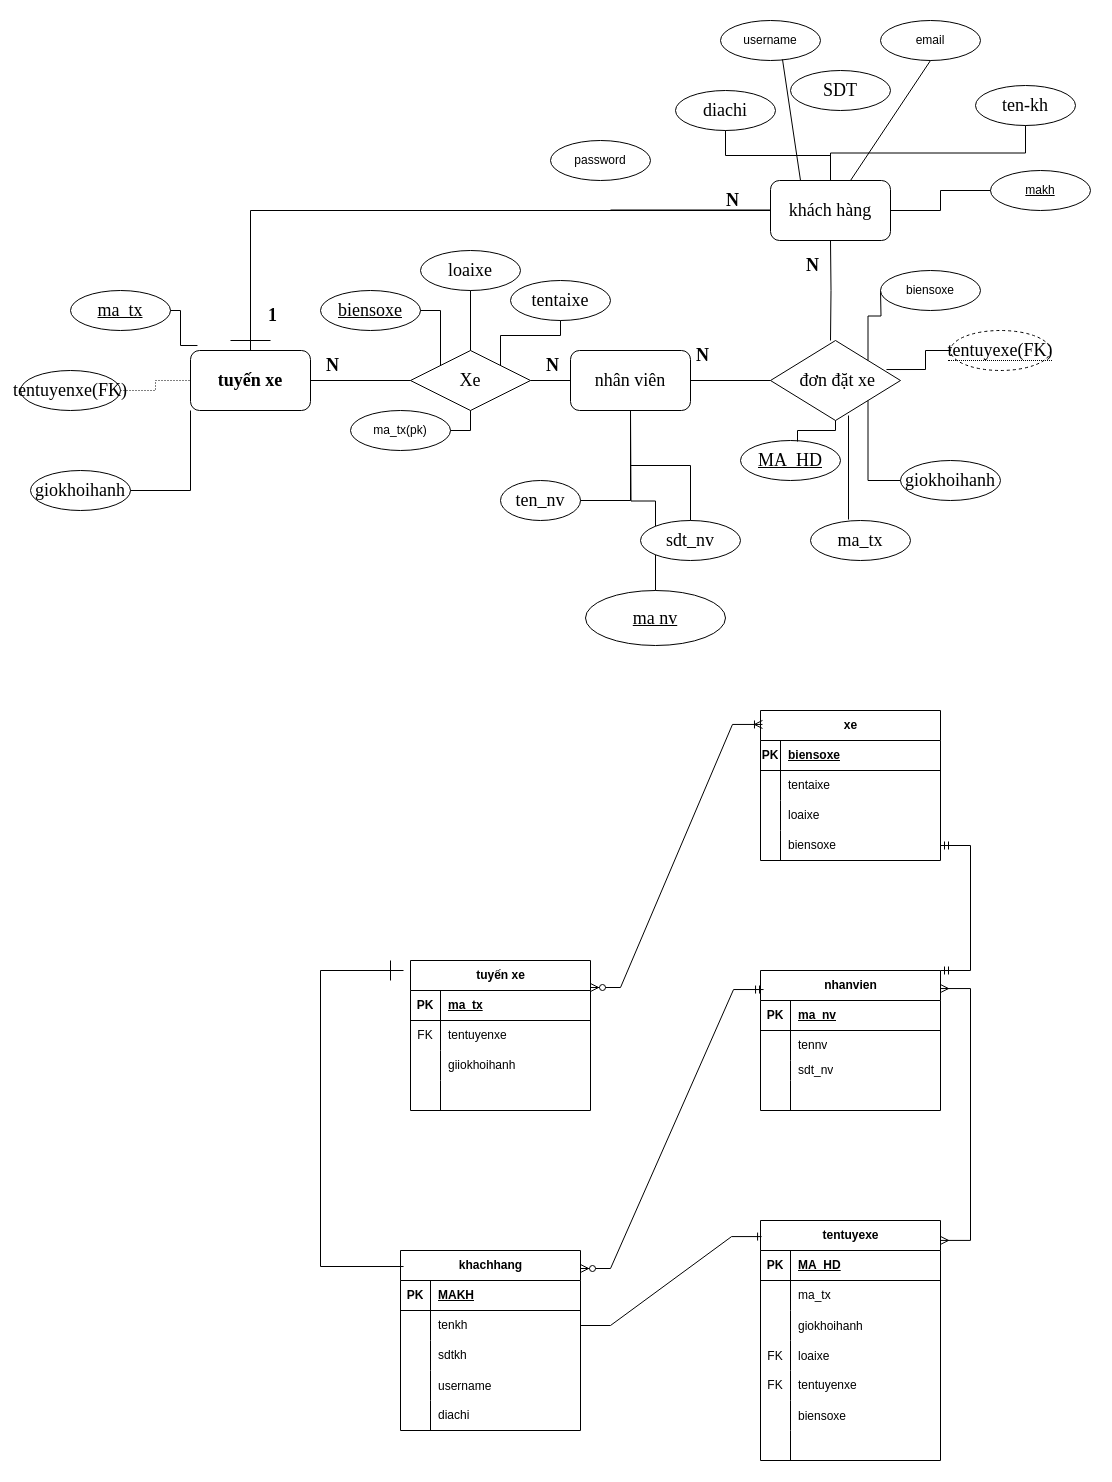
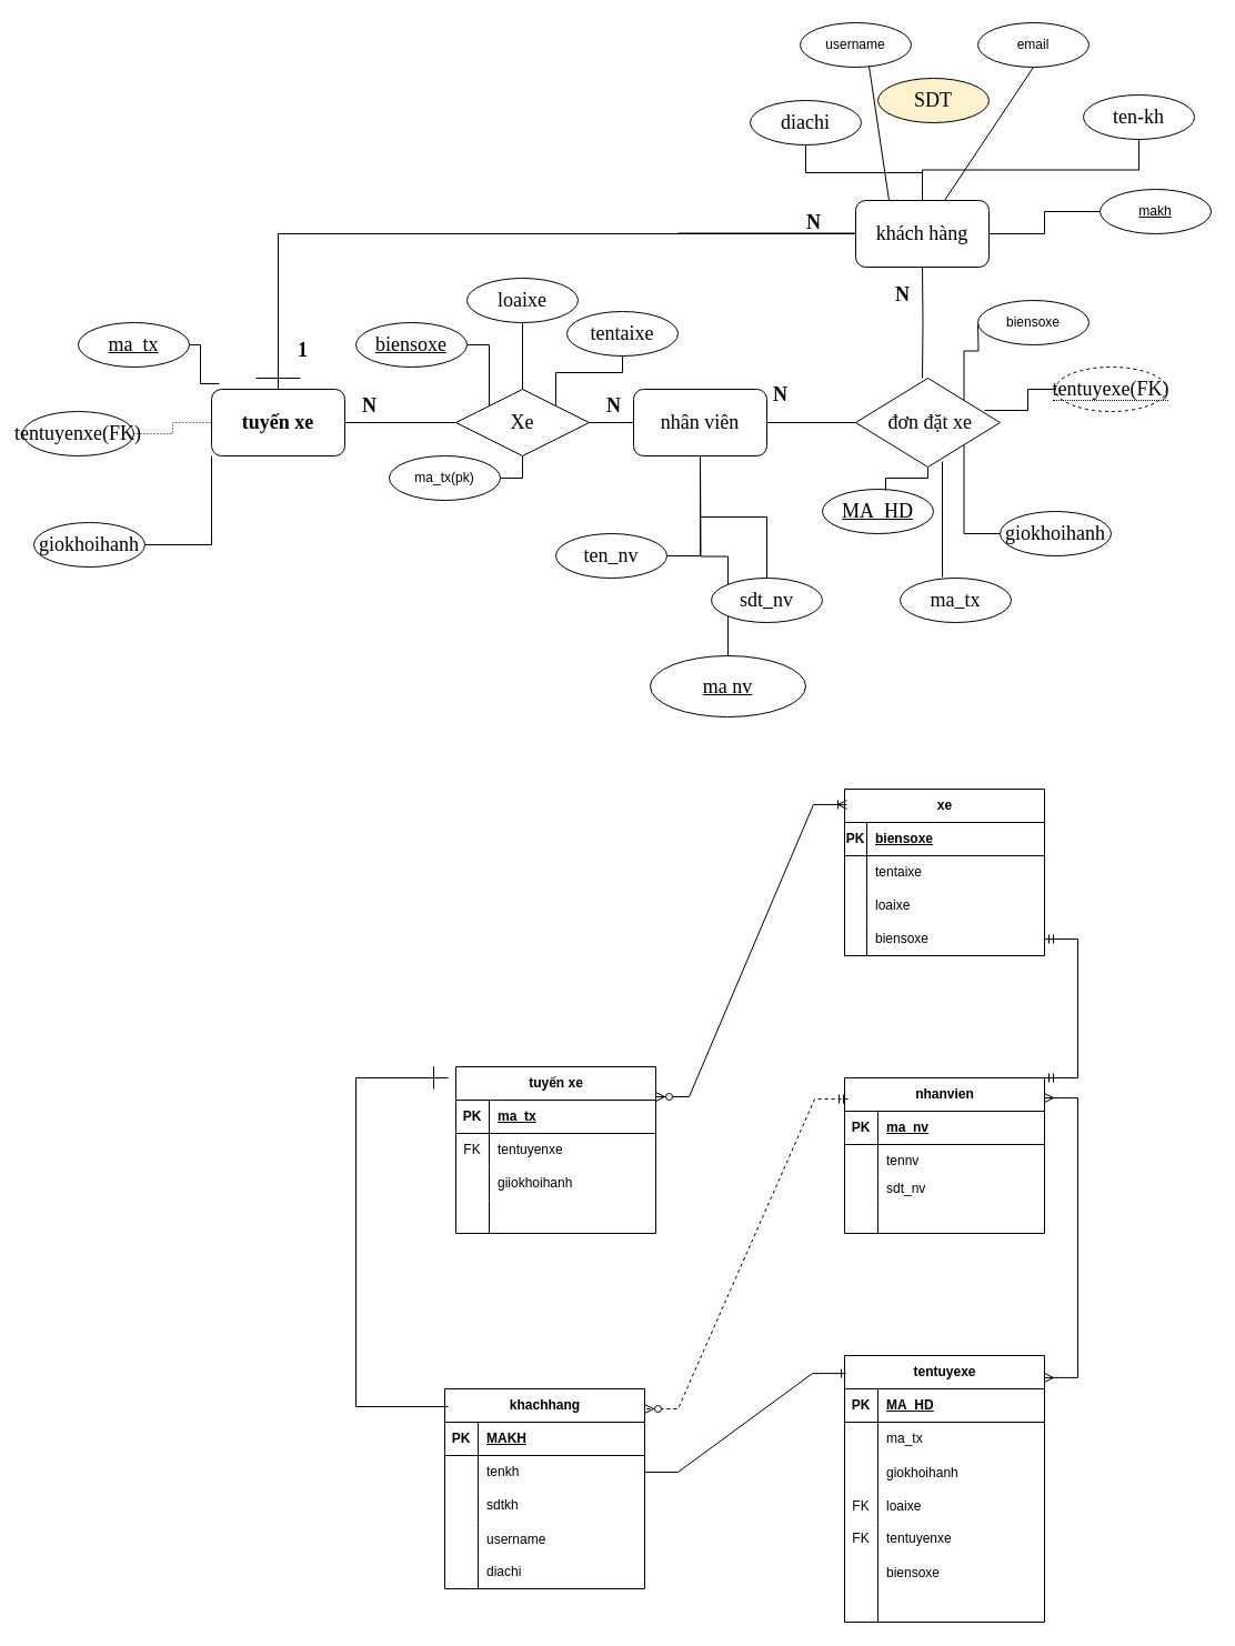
- <mxCell id="5" value="&lt;span style=&quot;font-size: 18px;&quot;&gt;SDT&lt;/span&gt;" style="ellipse;whiteSpace=wrap;html=1;align=center;fontFamily=Times New Roman;fontSize=18;" parent="1" vertex="1"><mxGeometry x="790" y="70" width="100" height="40" as="geometry" /></mxCell>
+ <mxCell id="5" value="&lt;span style=&quot;font-size: 18px;&quot;&gt;SDT&lt;/span&gt;" style="ellipse;whiteSpace=wrap;html=1;align=center;fontFamily=Times New Roman;fontSize=18;fillColor=#fff2cc;" parent="1" vertex="1"><mxGeometry x="790" y="70" width="100" height="40" as="geometry" /></mxCell>
- <mxCell id="144" value="password" style="ellipse;whiteSpace=wrap;html=1;align=center;" vertex="1" parent="1"><mxGeometry x="550" y="140" width="100" height="40" as="geometry" /></mxCell>
- <mxCell id="10" value="ten_nv" style="ellipse;whiteSpace=wrap;html=1;align=center;fontFamily=Times New Roman;fontSize=18;" parent="1" vertex="1"><mxGeometry x="500" y="480" width="80" height="40" as="geometry" /></mxCell>
+ <mxCell id="10" value="ten_nv" style="ellipse;whiteSpace=wrap;html=1;align=center;fontFamily=Times New Roman;fontSize=18;" parent="1" vertex="1"><mxGeometry x="500" y="480" width="100" height="40" as="geometry" /></mxCell>
- <mxCell id="135" value="" style="edgeStyle=entityRelationEdgeStyle;fontSize=12;html=1;endArrow=ERzeroToMany;startArrow=ERmandOne;rounded=0;entryX=1;entryY=0.1;entryDx=0;entryDy=0;entryPerimeter=0;exitX=0.017;exitY=0.136;exitDx=0;exitDy=0;exitPerimeter=0;" edge="1" parent="1" source="93" target="119"><mxGeometry width="100" height="100" relative="1" as="geometry"><mxPoint x="480" y="1160" as="sourcePoint" /><mxPoint x="580" y="1060" as="targetPoint" /></mxGeometry></mxCell>
+ <mxCell id="135" value="" style="edgeStyle=entityRelationEdgeStyle;fontSize=12;html=1;endArrow=ERzeroToMany;startArrow=ERmandOne;rounded=0;entryX=1;entryY=0.1;entryDx=0;entryDy=0;entryPerimeter=0;exitX=0.017;exitY=0.136;exitDx=0;exitDy=0;exitPerimeter=0;dashed=1;" edge="1" parent="1" source="93" target="119"><mxGeometry width="100" height="100" relative="1" as="geometry"><mxPoint x="480" y="1160" as="sourcePoint" /><mxPoint x="580" y="1060" as="targetPoint" /></mxGeometry></mxCell>
